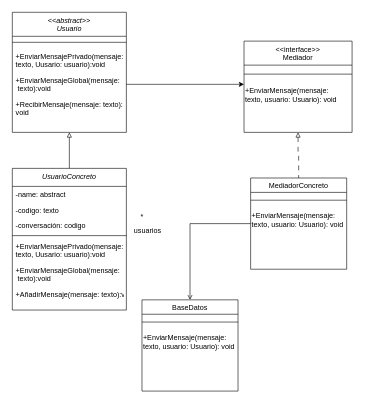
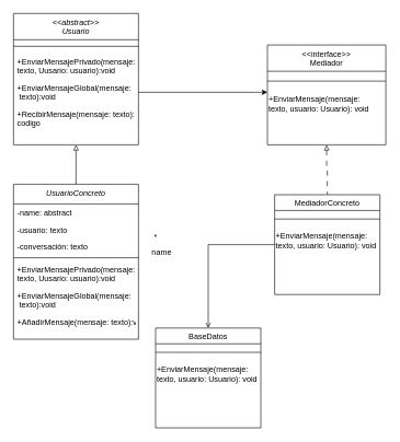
- <mxCell id="7" value="+RecibirMensaje(mensaje: texto):&#10;void" style="text;align=left;verticalAlign=top;spacingLeft=4;spacingRight=4;overflow=hidden;rotatable=0;points=[[0,0.5],[1,0.5]];portConstraint=eastwest;" parent="3" vertex="1"><mxGeometry y="140" width="190" height="40" as="geometry" /></mxCell>
+ <mxCell id="7" value="+RecibirMensaje(mensaje: texto):&#10;codigo" style="text;align=left;verticalAlign=top;spacingLeft=4;spacingRight=4;overflow=hidden;rotatable=0;points=[[0,0.5],[1,0.5]];portConstraint=eastwest;" parent="3" vertex="1"><mxGeometry y="140" width="190" height="40" as="geometry" /></mxCell>
- <mxCell id="15" value="-codigo: texto" style="text;align=left;verticalAlign=top;spacingLeft=4;spacingRight=4;overflow=hidden;rotatable=0;points=[[0,0.5],[1,0.5]];portConstraint=eastwest;rounded=0;shadow=0;html=0;" parent="13" vertex="1"><mxGeometry y="56" width="190" height="26" as="geometry" /></mxCell>
+ <mxCell id="15" value="-usuario: texto" style="text;align=left;verticalAlign=top;spacingLeft=4;spacingRight=4;overflow=hidden;rotatable=0;points=[[0,0.5],[1,0.5]];portConstraint=eastwest;rounded=0;shadow=0;html=0;" parent="13" vertex="1"><mxGeometry y="56" width="190" height="26" as="geometry" /></mxCell>
- <mxCell id="16" value="-conversación: codigo" style="text;align=left;verticalAlign=top;spacingLeft=4;spacingRight=4;overflow=hidden;rotatable=0;points=[[0,0.5],[1,0.5]];portConstraint=eastwest;rounded=0;shadow=0;html=0;" vertex="1" parent="13"><mxGeometry y="82" width="190" height="26" as="geometry" /></mxCell>
+ <mxCell id="16" value="-conversación: texto" style="text;align=left;verticalAlign=top;spacingLeft=4;spacingRight=4;overflow=hidden;rotatable=0;points=[[0,0.5],[1,0.5]];portConstraint=eastwest;rounded=0;shadow=0;html=0;" vertex="1" parent="13"><mxGeometry y="82" width="190" height="26" as="geometry" /></mxCell>
- <mxCell id="26" value="usuarios" style="text;html=1;align=center;verticalAlign=middle;resizable=0;points=[];autosize=1;strokeColor=none;fillColor=none;" parent="1" vertex="1"><mxGeometry x="210" y="368.5" width="70" height="30" as="geometry" /></mxCell>
+ <mxCell id="26" value="name" style="text;html=1;align=center;verticalAlign=middle;resizable=0;points=[];autosize=1;strokeColor=none;fillColor=none;" parent="1" vertex="1"><mxGeometry x="210" y="368.5" width="70" height="30" as="geometry" /></mxCell>
